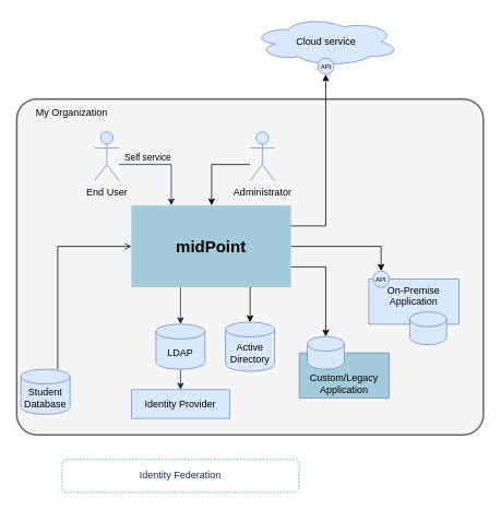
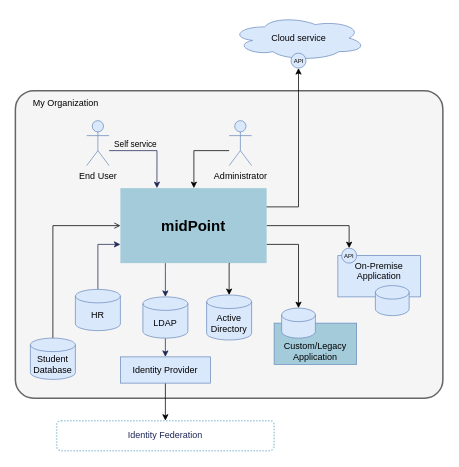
+ <mxCell id="13" value="" style="edgeStyle=orthogonalEdgeStyle;rounded=0;orthogonalLoop=1;jettySize=auto;html=1;strokeColor=#1f2756;endArrow=classic;endFill=1;entryX=0;entryY=0.75;entryDx=0;entryDy=0;exitX=0.5;exitY=0;exitDx=0;exitDy=0;exitPerimeter=0;" parent="1" target="7" edge="1" source="15"><mxGeometry relative="1" as="geometry"><mxPoint x="164" y="400" as="targetPoint" /><mxPoint x="-90" y="100" as="sourcePoint" /></mxGeometry></mxCell>
+ <mxCell id="15" value="HR" style="shape=cylinder3;whiteSpace=wrap;html=1;boundedLbl=1;backgroundOutline=1;size=9;fillColor=#dae8fc;strokeColor=#6c8ebf;" vertex="1" parent="1"><mxGeometry x="100" y="385" width="60" height="55" as="geometry" /></mxCell>
- <mxCell id="24" value="Student&lt;br&gt;Database" style="shape=cylinder3;whiteSpace=wrap;html=1;boundedLbl=1;backgroundOutline=1;size=9;fillColor=#dae8fc;strokeColor=#6c8ebf;" vertex="1" parent="1"><mxGeometry x="25" y="450" width="60" height="55" as="geometry" /></mxCell>
+ <mxCell id="24" value="Student&lt;br&gt;Database" style="shape=cylinder3;whiteSpace=wrap;html=1;boundedLbl=1;backgroundOutline=1;size=9;fillColor=#dae8fc;strokeColor=#6c8ebf;" vertex="1" parent="1"><mxGeometry x="40" y="450" width="60" height="55" as="geometry" /></mxCell>
+ <mxCell id="25" style="edgeStyle=orthogonalEdgeStyle;rounded=0;orthogonalLoop=1;jettySize=auto;html=1;fontSize=8;" edge="1" parent="1" source="26" target="12"><mxGeometry relative="1" as="geometry" /></mxCell>
